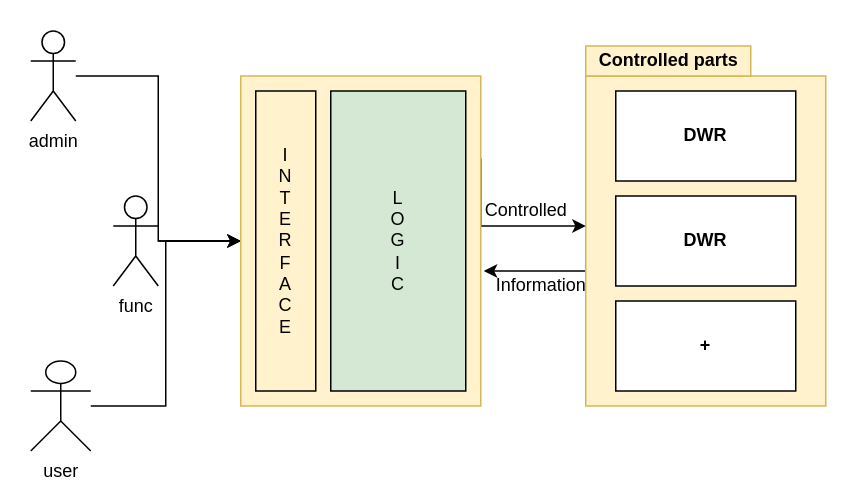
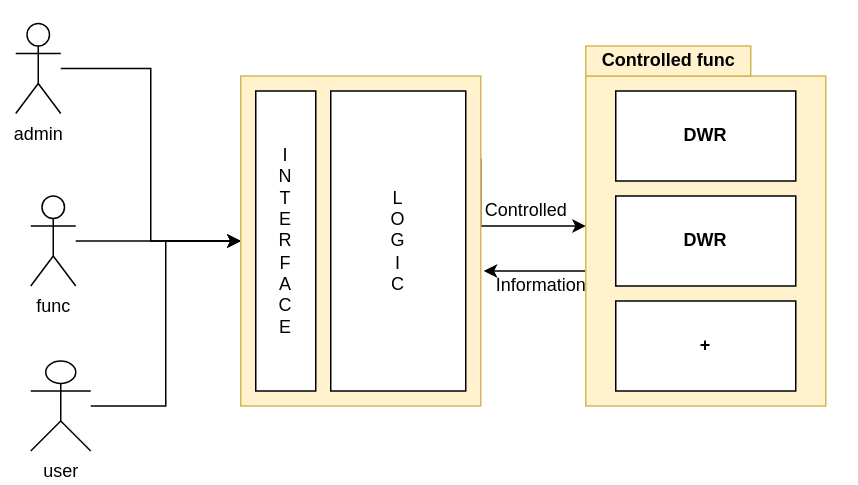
- <mxCell id="19" value="Controlled parts" style="text;html=1;align=center;verticalAlign=middle;resizable=0;points=[];autosize=1;fontStyle=1;fillColor=#fff2cc;strokeColor=#d6b656;" vertex="1" parent="1"><mxGeometry x="390" y="30" width="110" height="20" as="geometry" /></mxCell>
+ <mxCell id="19" value="Controlled func" style="text;html=1;align=center;verticalAlign=middle;resizable=0;points=[];autosize=1;fontStyle=1;fillColor=#fff2cc;strokeColor=#d6b656;" vertex="1" parent="1"><mxGeometry x="390" y="30" width="110" height="20" as="geometry" /></mxCell>
- <mxCell id="5" value="admin" style="shape=umlActor;verticalLabelPosition=bottom;verticalAlign=top;html=1;outlineConnect=0;" vertex="1" parent="1"><mxGeometry x="20" y="20" width="30" height="60" as="geometry" /></mxCell>
+ <mxCell id="5" value="admin" style="shape=umlActor;verticalLabelPosition=bottom;verticalAlign=top;html=1;outlineConnect=0;" vertex="1" parent="1"><mxGeometry x="10" y="15" width="30" height="60" as="geometry" /></mxCell>
- <mxCell id="7" value="func" style="shape=umlActor;verticalLabelPosition=bottom;verticalAlign=top;html=1;outlineConnect=0;" vertex="1" parent="1"><mxGeometry x="75" y="130" width="30" height="60" as="geometry" /></mxCell>
+ <mxCell id="7" value="func" style="shape=umlActor;verticalLabelPosition=bottom;verticalAlign=top;html=1;outlineConnect=0;" vertex="1" parent="1"><mxGeometry x="20" y="130" width="30" height="60" as="geometry" /></mxCell>
- <mxCell id="12" value="I&lt;br&gt;N&lt;br&gt;T&lt;br&gt;E&lt;br&gt;R&lt;br&gt;F&lt;br&gt;A&lt;br&gt;C&lt;br&gt;E" style="rounded=0;whiteSpace=wrap;html=1;fillColor=#fff2cc;" vertex="1" parent="1"><mxGeometry x="170" y="60" width="40" height="200" as="geometry" /></mxCell>
+ <mxCell id="12" value="I&lt;br&gt;N&lt;br&gt;T&lt;br&gt;E&lt;br&gt;R&lt;br&gt;F&lt;br&gt;A&lt;br&gt;C&lt;br&gt;E" style="rounded=0;whiteSpace=wrap;html=1;" vertex="1" parent="1"><mxGeometry x="170" y="60" width="40" height="200" as="geometry" /></mxCell>
- <mxCell id="13" value="L&lt;br&gt;O&lt;br&gt;G&lt;br&gt;I&lt;br&gt;C" style="rounded=0;whiteSpace=wrap;html=1;fillColor=#d5e8d4;" vertex="1" parent="1"><mxGeometry x="220" y="60" width="90" height="200" as="geometry" /></mxCell>
+ <mxCell id="13" value="L&lt;br&gt;O&lt;br&gt;G&lt;br&gt;I&lt;br&gt;C" style="rounded=0;whiteSpace=wrap;html=1;" vertex="1" parent="1"><mxGeometry x="220" y="60" width="90" height="200" as="geometry" /></mxCell>
